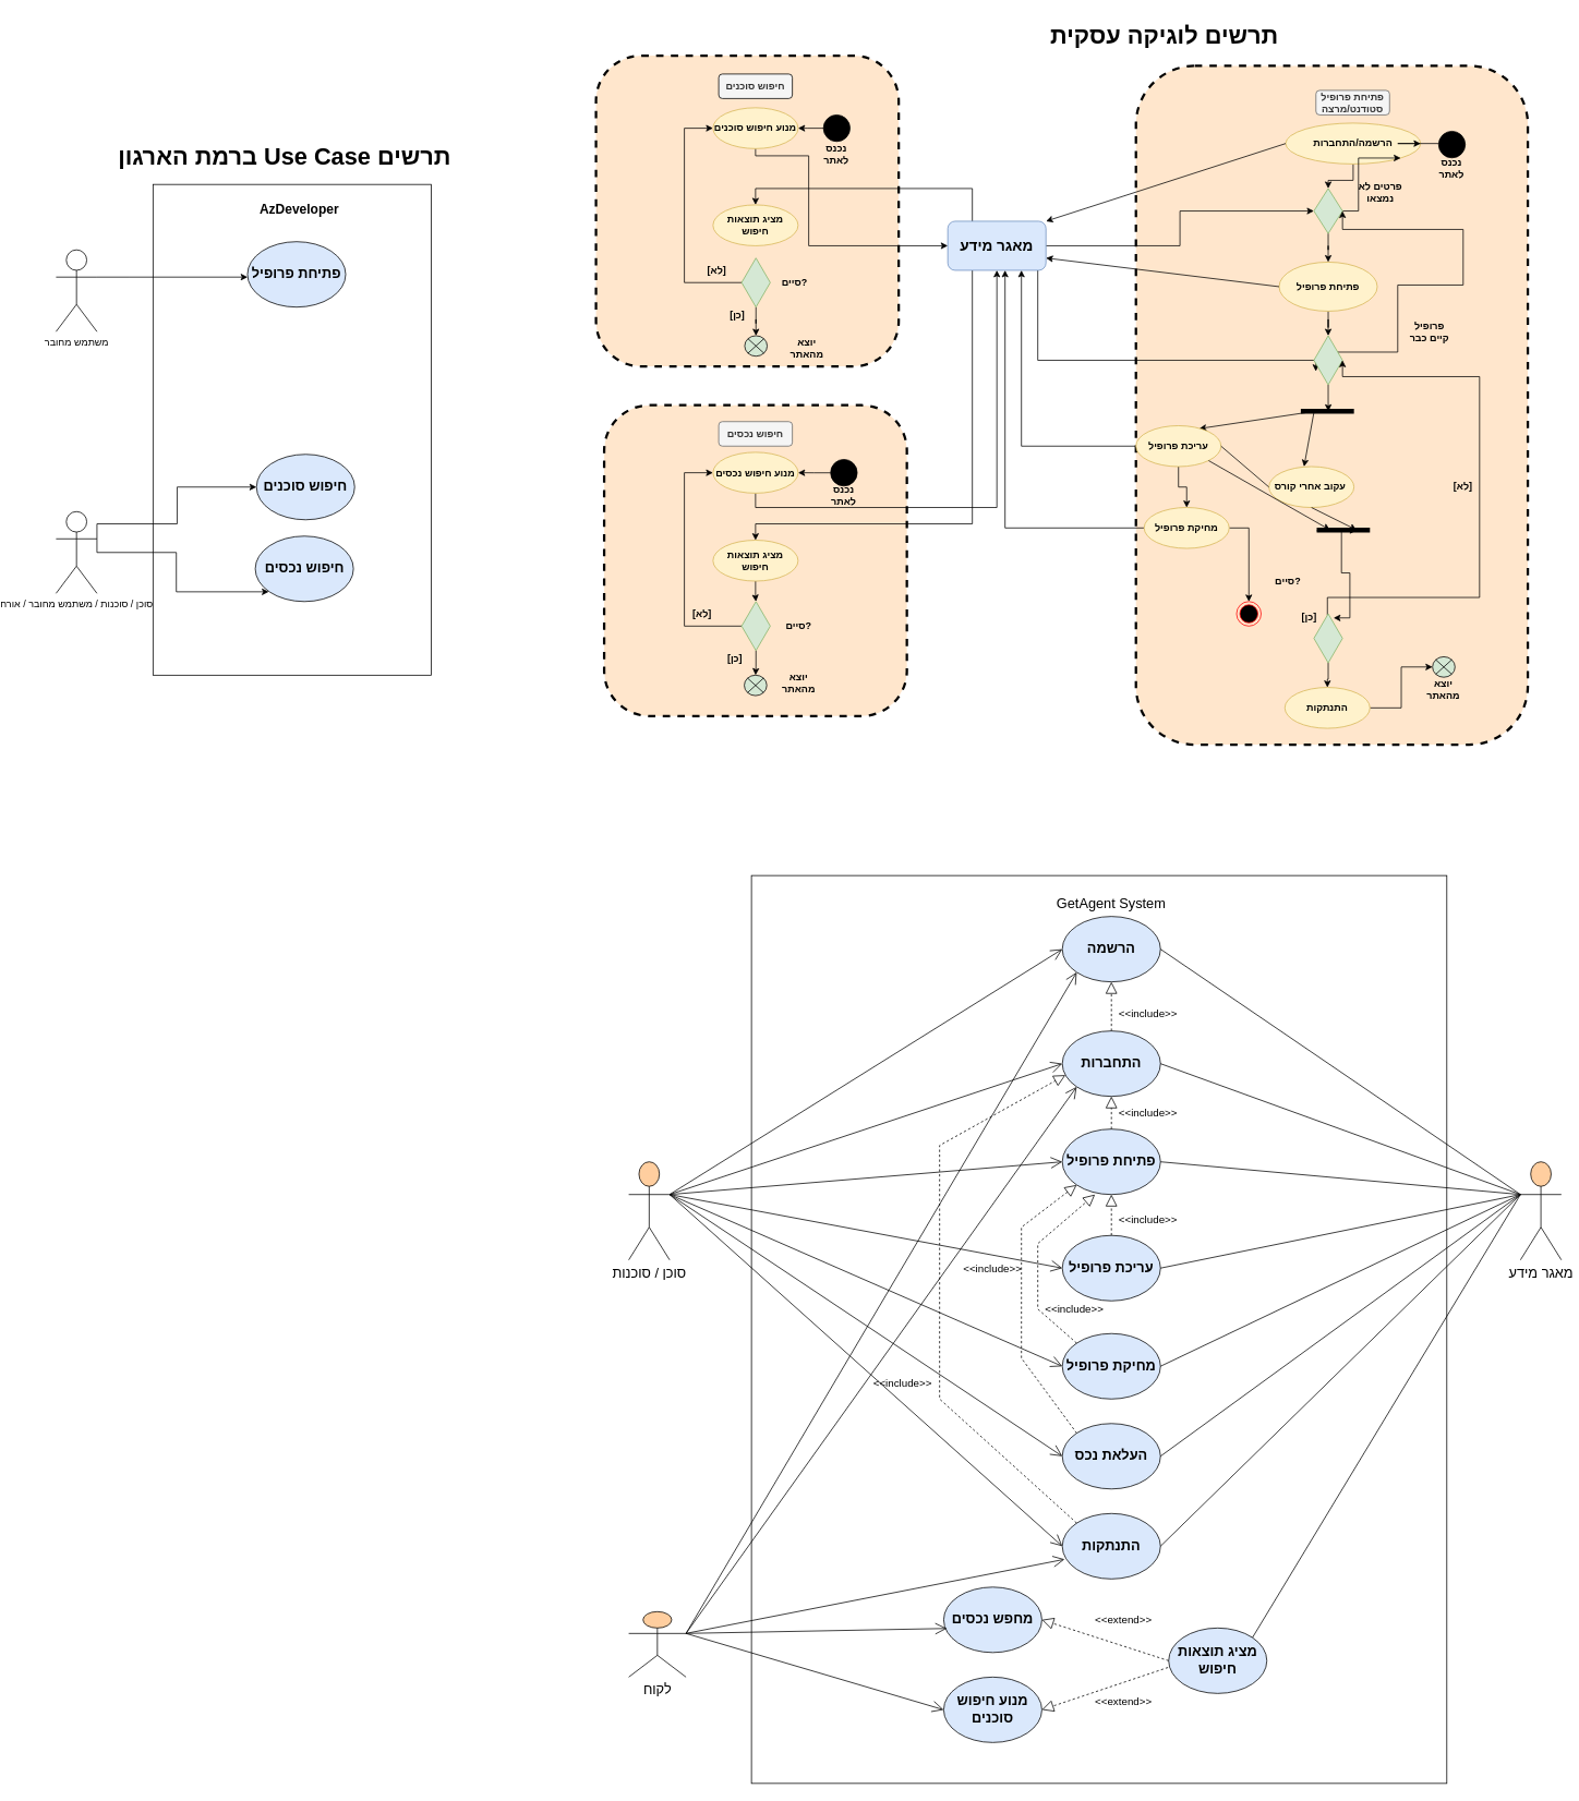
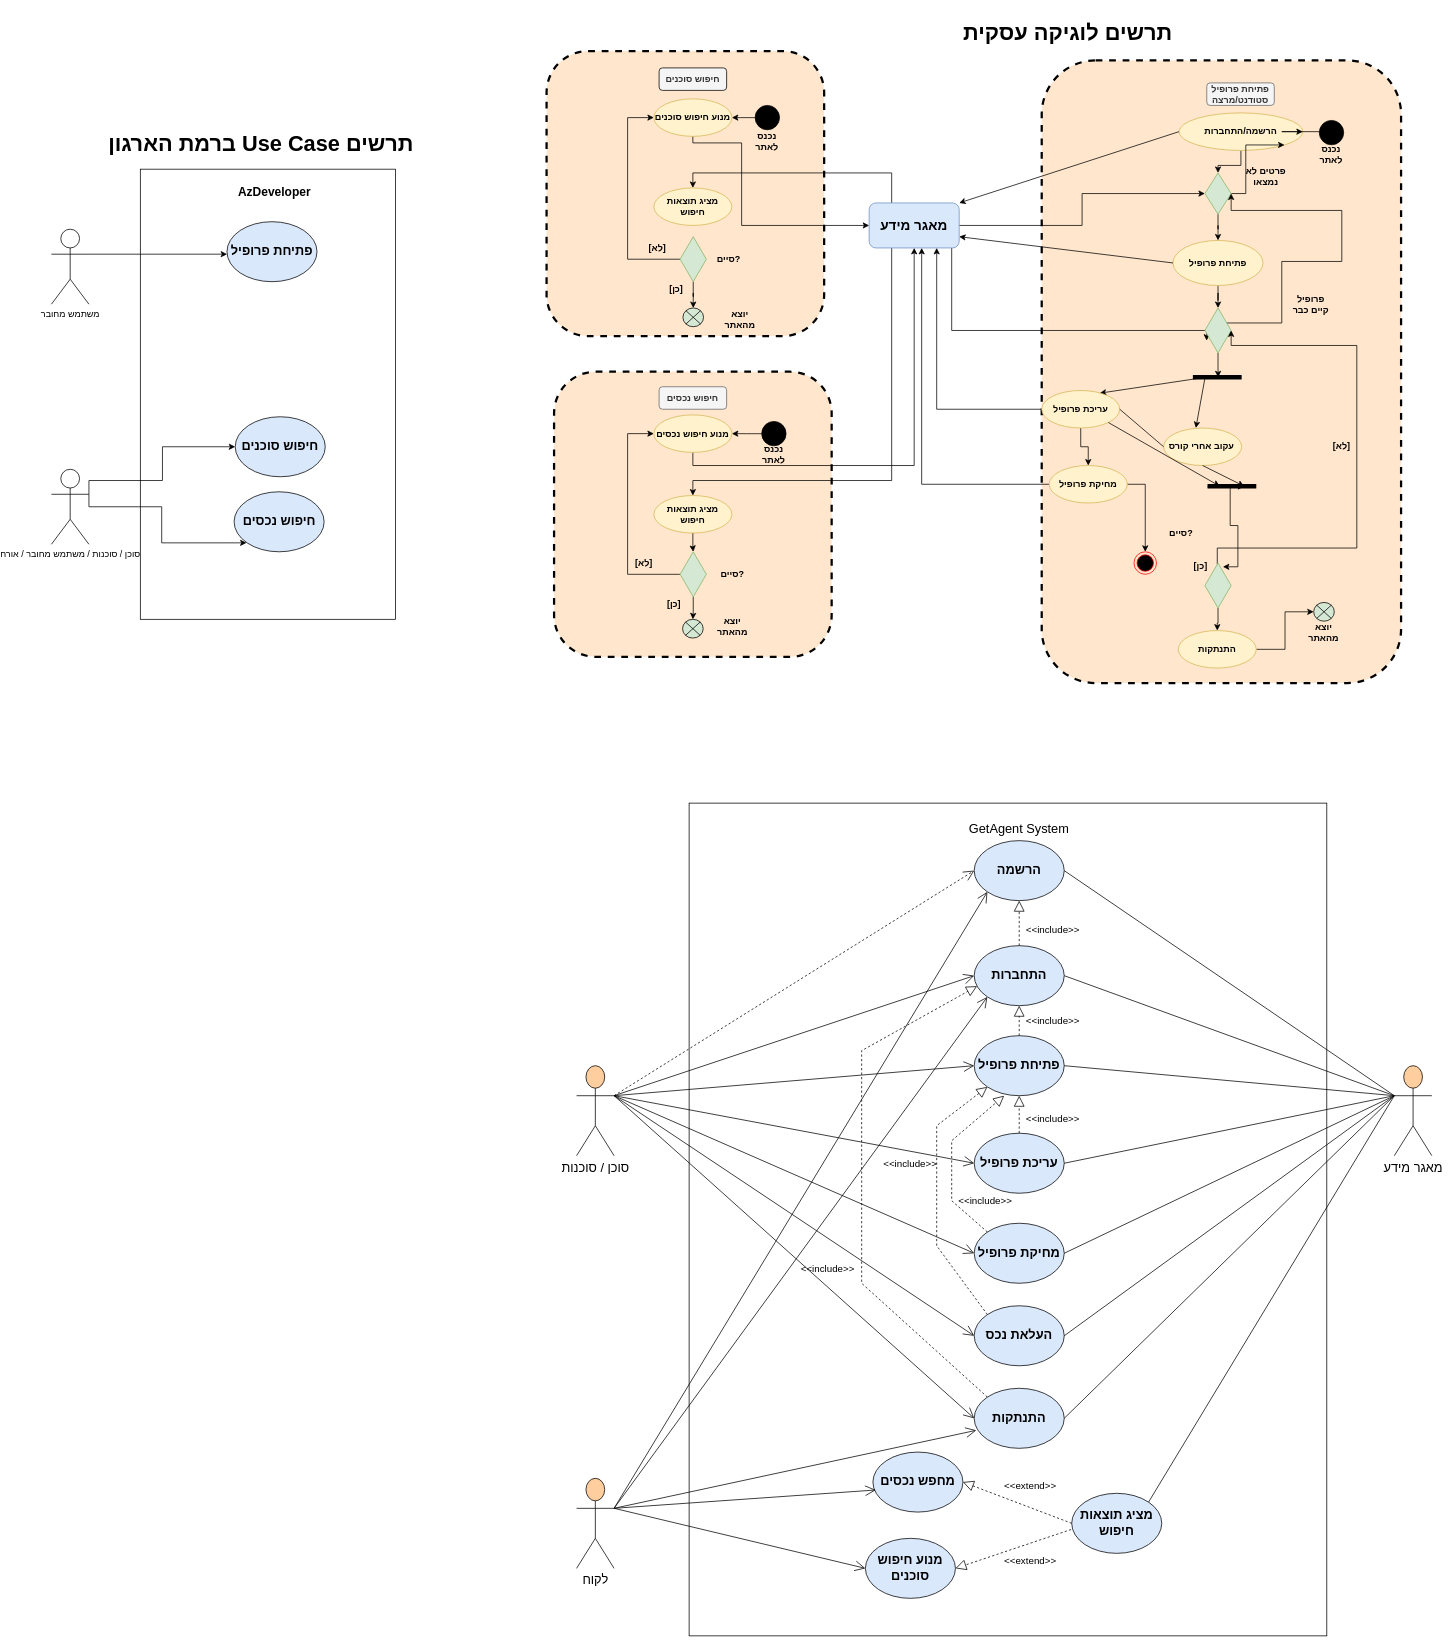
- <mxCell id="110" value="" style="endArrow=open;endFill=1;endSize=12;html=1;rounded=0;fontSize=17;exitX=1;exitY=0.333;exitDx=0;exitDy=0;exitPerimeter=0;entryX=0;entryY=0.5;entryDx=0;entryDy=0;" parent="1" source="96" target="99" edge="1"><mxGeometry width="160" relative="1" as="geometry"><mxPoint x="980" y="1230" as="sourcePoint" /><mxPoint x="1140" y="1230" as="targetPoint" /></mxGeometry></mxCell>
+ <mxCell id="110" value="" style="endArrow=open;endFill=1;endSize=12;html=1;rounded=0;fontSize=17;exitX=1;exitY=0.333;exitDx=0;exitDy=0;exitPerimeter=0;entryX=0;entryY=0.5;entryDx=0;entryDy=0;dashed=1;" parent="1" source="96" target="99" edge="1"><mxGeometry width="160" relative="1" as="geometry"><mxPoint x="980" y="1230" as="sourcePoint" /><mxPoint x="1140" y="1230" as="targetPoint" /></mxGeometry></mxCell>
- <mxCell id="107" value="מחפש נכסים" style="ellipse;whiteSpace=wrap;html=1;rounded=1;fontSize=17;strokeColor=#000000;strokeWidth=1;fontStyle=1;fillColor=#dae8fc;" parent="1" vertex="1"><mxGeometry x="1105" y="1940" width="120" height="80" as="geometry" /></mxCell>
+ <mxCell id="107" value="מחפש נכסים" style="ellipse;whiteSpace=wrap;html=1;rounded=1;fontSize=17;strokeColor=#000000;strokeWidth=1;fontStyle=1;fillColor=#dae8fc;" parent="1" vertex="1"><mxGeometry x="1115" y="1935" width="120" height="80" as="geometry" /></mxCell>
- <mxCell id="97" value="לקוח" style="shape=umlActor;verticalLabelPosition=bottom;verticalAlign=top;html=1;outlineConnect=0;rounded=1;fontSize=17;strokeColor=#000000;strokeWidth=1;fillColor=#FFCE9F;" parent="1" vertex="1"><mxGeometry x="720" y="1970" width="70" height="80" as="geometry" /></mxCell>
+ <mxCell id="97" value="לקוח" style="shape=umlActor;verticalLabelPosition=bottom;verticalAlign=top;html=1;outlineConnect=0;rounded=1;fontSize=17;strokeColor=#000000;strokeWidth=1;fillColor=#FFCE9F;" parent="1" vertex="1"><mxGeometry x="720" y="1970" width="50" height="120" as="geometry" /></mxCell>
